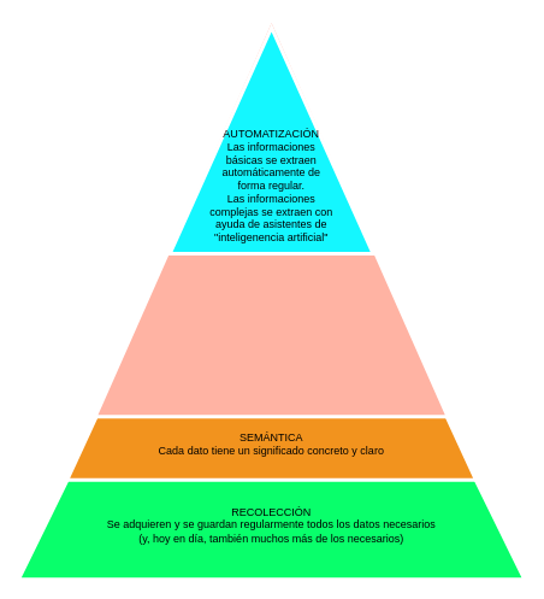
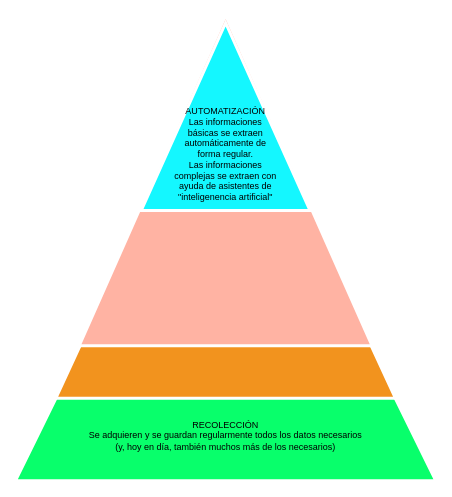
- <mxCell id="7" value="SEMÁNTICA&lt;br&gt;Cada dato tiene un significado concreto y claro" style="text;html=1;strokeColor=none;fillColor=none;align=center;verticalAlign=middle;whiteSpace=wrap;rounded=0;" vertex="1" parent="1"><mxGeometry x="145" y="470" width="310" height="40" as="geometry" /></mxCell>
